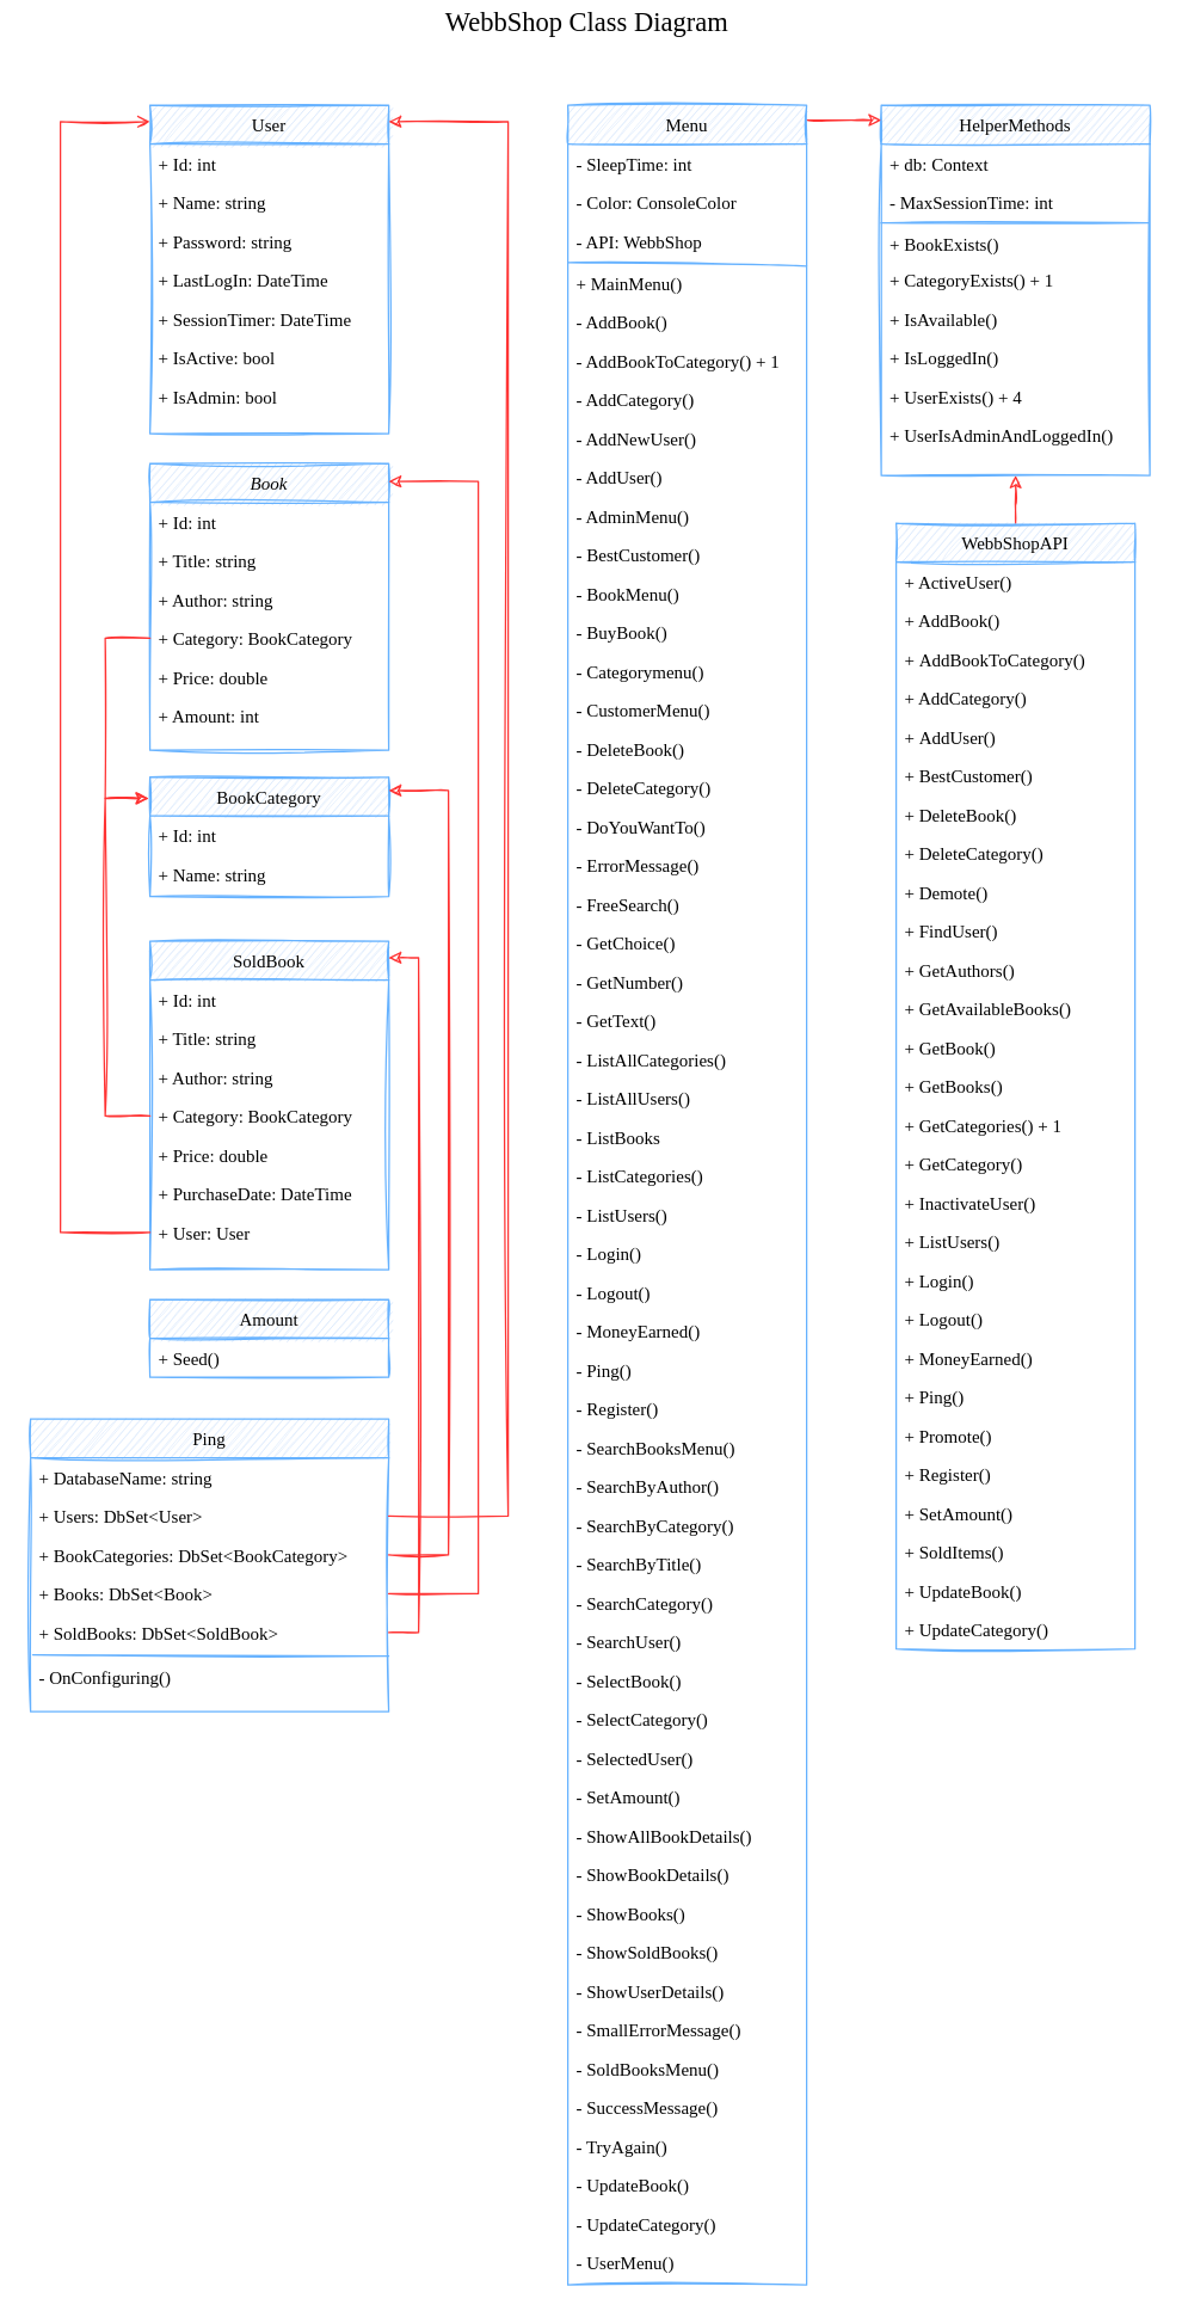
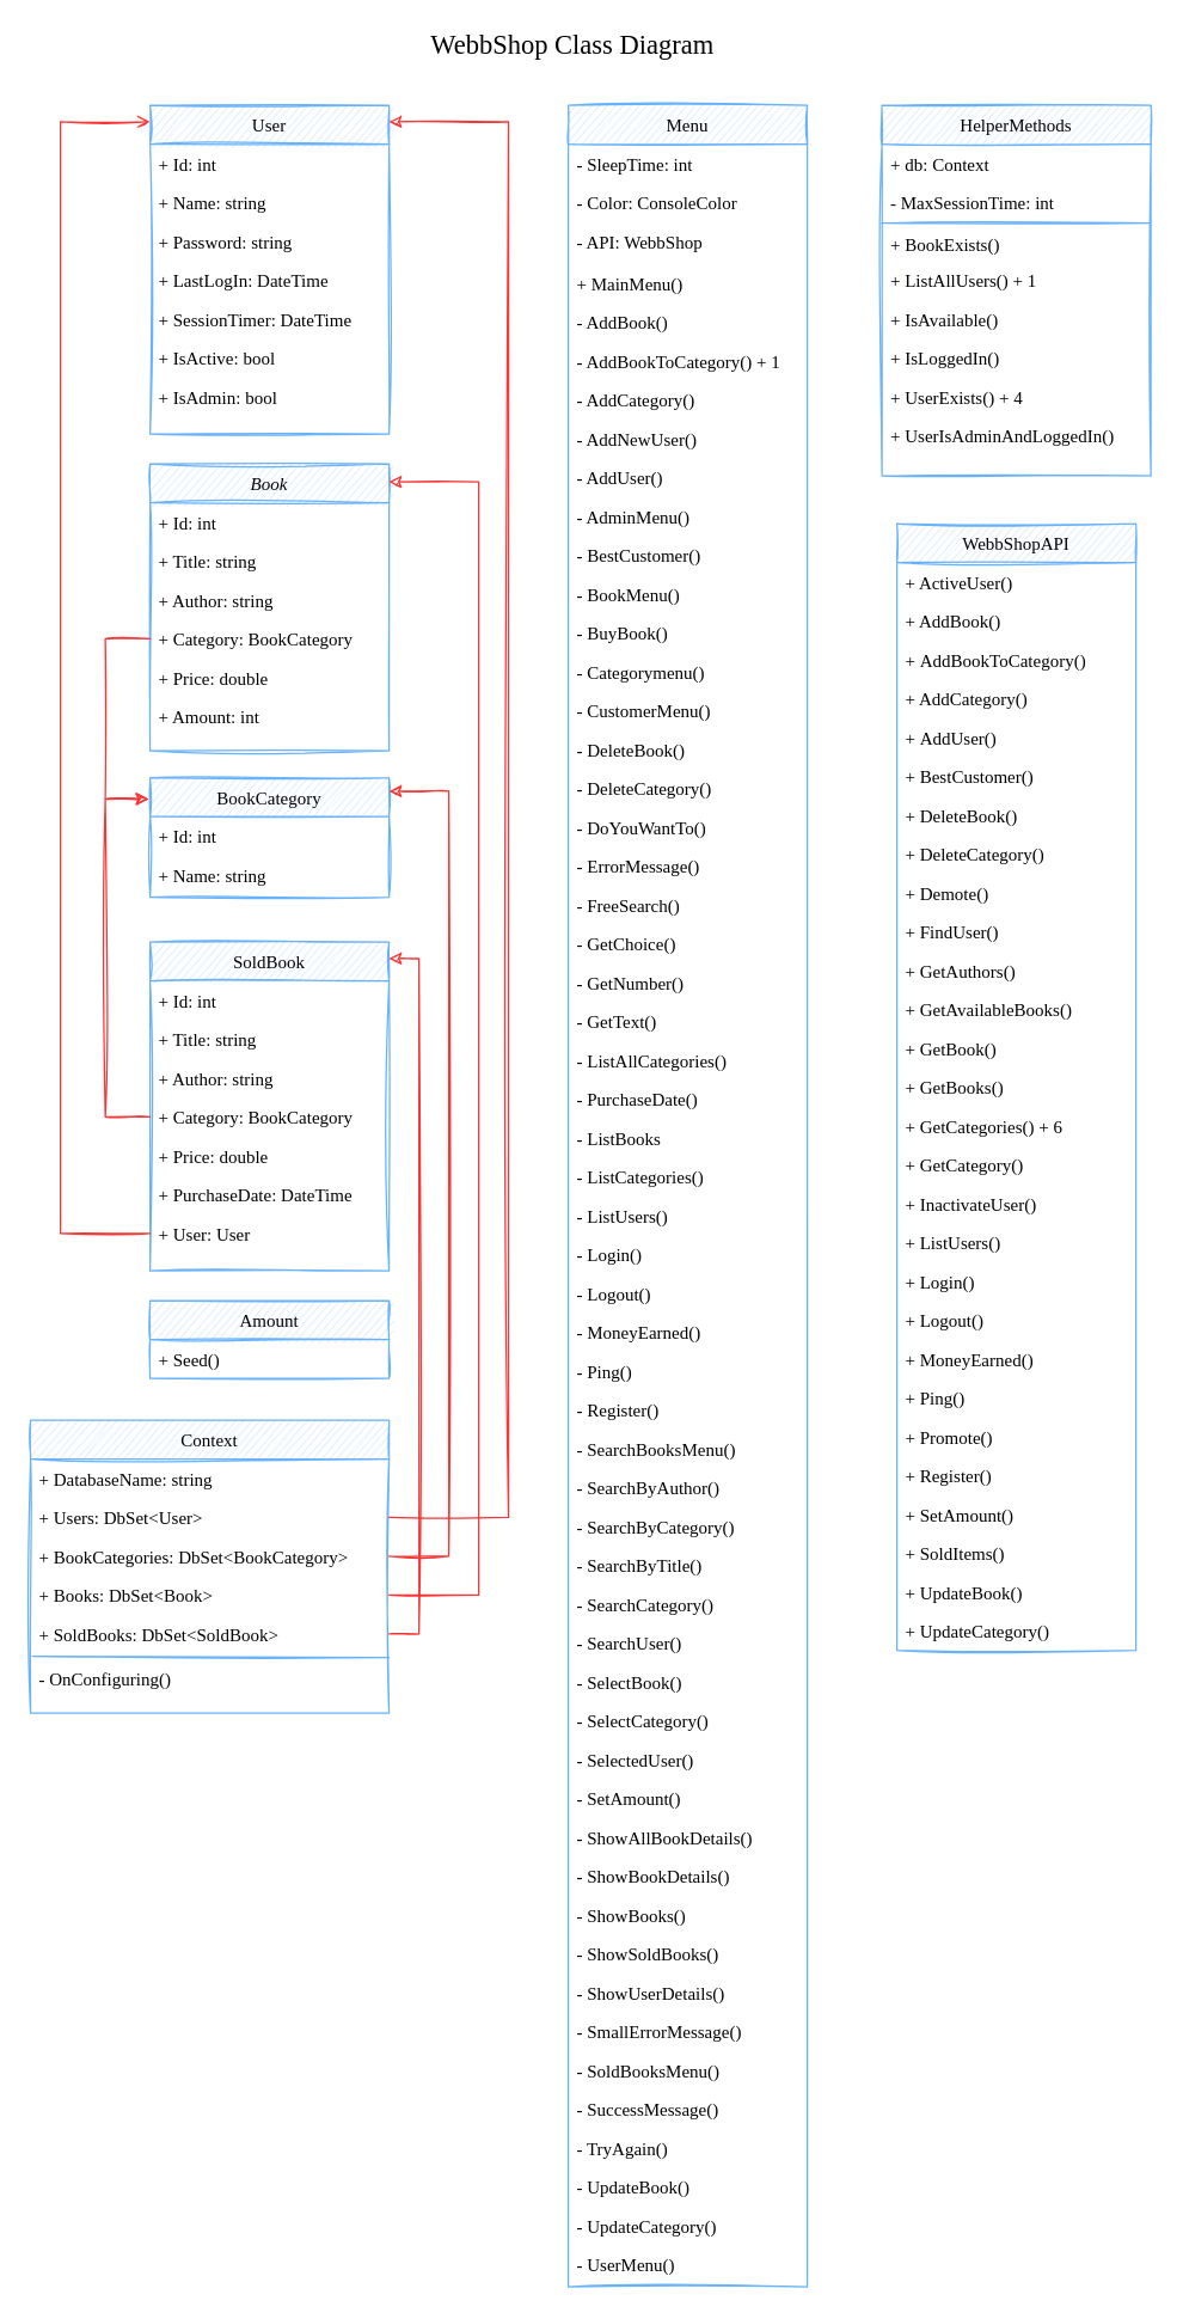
- <mxCell id="143" value="&lt;font style=&quot;font-size: 18px&quot;&gt;WebbShop Class Diagram&lt;/font&gt;" style="text;html=1;strokeColor=none;fillColor=none;align=center;verticalAlign=middle;whiteSpace=wrap;rounded=0;shadow=0;glass=0;sketch=1;fontFamily=Comic Sans MS;" parent="1" vertex="1"><mxGeometry x="283" y="5" width="220" height="20" as="geometry" /></mxCell>
+ <mxCell id="143" value="&lt;font style=&quot;font-size: 18px&quot;&gt;WebbShop Class Diagram&lt;/font&gt;" style="text;html=1;strokeColor=none;fillColor=none;align=center;verticalAlign=middle;whiteSpace=wrap;rounded=0;shadow=0;glass=0;sketch=1;fontFamily=Comic Sans MS;" parent="1" vertex="1"><mxGeometry x="273" y="20" width="220" height="20" as="geometry" /></mxCell>
- <mxCell id="78" style="edgeStyle=orthogonalEdgeStyle;rounded=0;sketch=1;orthogonalLoop=1;jettySize=auto;html=1;endArrow=classic;endFill=1;strokeColor=#FF3333;" edge="1" parent="1" source="79" target="58"><mxGeometry relative="1" as="geometry"><Array as="points"><mxPoint x="570" y="80" /><mxPoint x="570" y="80" /></Array></mxGeometry></mxCell>
- <mxCell id="135" value="" style="endArrow=none;html=1;strokeColor=#66B2FF;fontFamily=Comic Sans MS;sketch=1;exitX=0.002;exitY=-0.026;exitDx=0;exitDy=0;exitPerimeter=0;entryX=1;entryY=1.061;entryDx=0;entryDy=0;entryPerimeter=0;" parent="79" source="83" target="82" edge="1"><mxGeometry width="50" height="50" relative="1" as="geometry"><mxPoint x="200" y="120" as="sourcePoint" /><mxPoint x="250" y="70" as="targetPoint" /></mxGeometry></mxCell>
- <mxCell id="62" value="+ CategoryExists() + 1 " style="text;align=left;verticalAlign=top;spacingLeft=4;spacingRight=4;overflow=hidden;rotatable=0;points=[[0,0.5],[1,0.5]];portConstraint=eastwest;fontFamily=Comic Sans MS;" parent="58" vertex="1"><mxGeometry y="104" width="180" height="26" as="geometry" /></mxCell>
+ <mxCell id="62" value="+ ListAllUsers() + 1 " style="text;align=left;verticalAlign=top;spacingLeft=4;spacingRight=4;overflow=hidden;rotatable=0;points=[[0,0.5],[1,0.5]];portConstraint=eastwest;fontFamily=Comic Sans MS;" parent="58" vertex="1"><mxGeometry y="104" width="180" height="26" as="geometry" /></mxCell>
- <mxCell id="28" style="edgeStyle=orthogonalEdgeStyle;rounded=0;sketch=1;orthogonalLoop=1;jettySize=auto;html=1;endArrow=classic;endFill=1;strokeColor=#FF3333;" edge="1" parent="1" source="29" target="58"><mxGeometry relative="1" as="geometry" /></mxCell>
- <mxCell id="104" value="- ListAllUsers()" style="text;align=left;verticalAlign=top;spacingLeft=4;spacingRight=4;overflow=hidden;rotatable=0;points=[[0,0.5],[1,0.5]];portConstraint=eastwest;fontFamily=Comic Sans MS;" parent="79" vertex="1"><mxGeometry y="652" width="160" height="26" as="geometry" /></mxCell>
+ <mxCell id="104" value="- PurchaseDate()" style="text;align=left;verticalAlign=top;spacingLeft=4;spacingRight=4;overflow=hidden;rotatable=0;points=[[0,0.5],[1,0.5]];portConstraint=eastwest;fontFamily=Comic Sans MS;" parent="79" vertex="1"><mxGeometry y="652" width="160" height="26" as="geometry" /></mxCell>
- <mxCell id="44" value="+ GetCategories() + 1" style="text;align=left;verticalAlign=top;spacingLeft=4;spacingRight=4;overflow=hidden;rotatable=0;points=[[0,0.5],[1,0.5]];portConstraint=eastwest;fontFamily=Comic Sans MS;" parent="29" vertex="1"><mxGeometry y="390" width="160" height="26" as="geometry" /></mxCell>
+ <mxCell id="44" value="+ GetCategories() + 6" style="text;align=left;verticalAlign=top;spacingLeft=4;spacingRight=4;overflow=hidden;rotatable=0;points=[[0,0.5],[1,0.5]];portConstraint=eastwest;fontFamily=Comic Sans MS;" parent="29" vertex="1"><mxGeometry y="390" width="160" height="26" as="geometry" /></mxCell>
- <mxCell id="70" value="Ping" style="swimlane;fontStyle=0;align=center;verticalAlign=top;childLayout=stackLayout;horizontal=1;startSize=26;horizontalStack=0;resizeParent=1;resizeLast=0;collapsible=1;marginBottom=0;rounded=0;shadow=0;strokeWidth=1;sketch=1;fillColor=#DAE8FC;fontFamily=Comic Sans MS;strokeColor=#66B2FF;" parent="1" vertex="1"><mxGeometry x="20" y="950" width="240" height="196" as="geometry"><mxRectangle x="550" y="140" width="160" height="26" as="alternateBounds" /></mxGeometry></mxCell>
+ <mxCell id="70" value="Context" style="swimlane;fontStyle=0;align=center;verticalAlign=top;childLayout=stackLayout;horizontal=1;startSize=26;horizontalStack=0;resizeParent=1;resizeLast=0;collapsible=1;marginBottom=0;rounded=0;shadow=0;strokeWidth=1;sketch=1;fillColor=#DAE8FC;fontFamily=Comic Sans MS;strokeColor=#66B2FF;" parent="1" vertex="1"><mxGeometry x="20" y="950" width="240" height="196" as="geometry"><mxRectangle x="550" y="140" width="160" height="26" as="alternateBounds" /></mxGeometry></mxCell>
